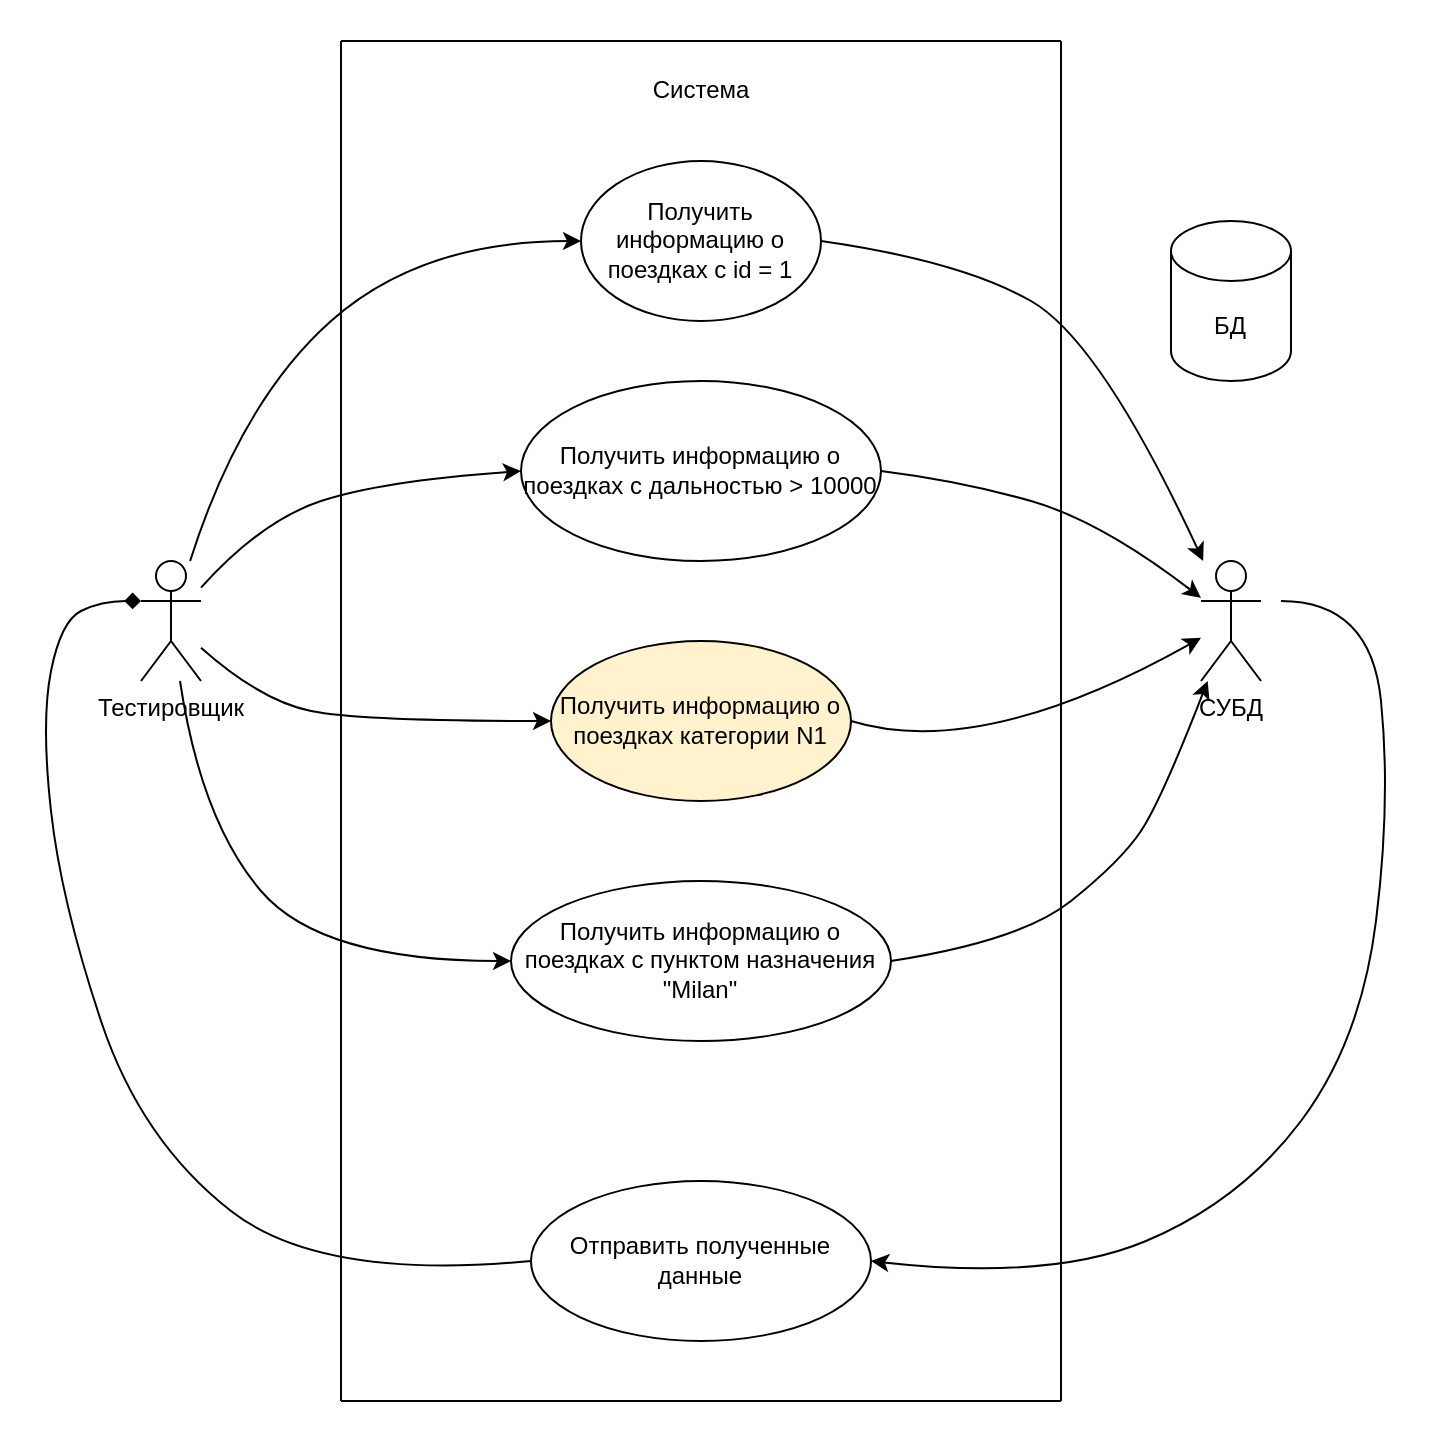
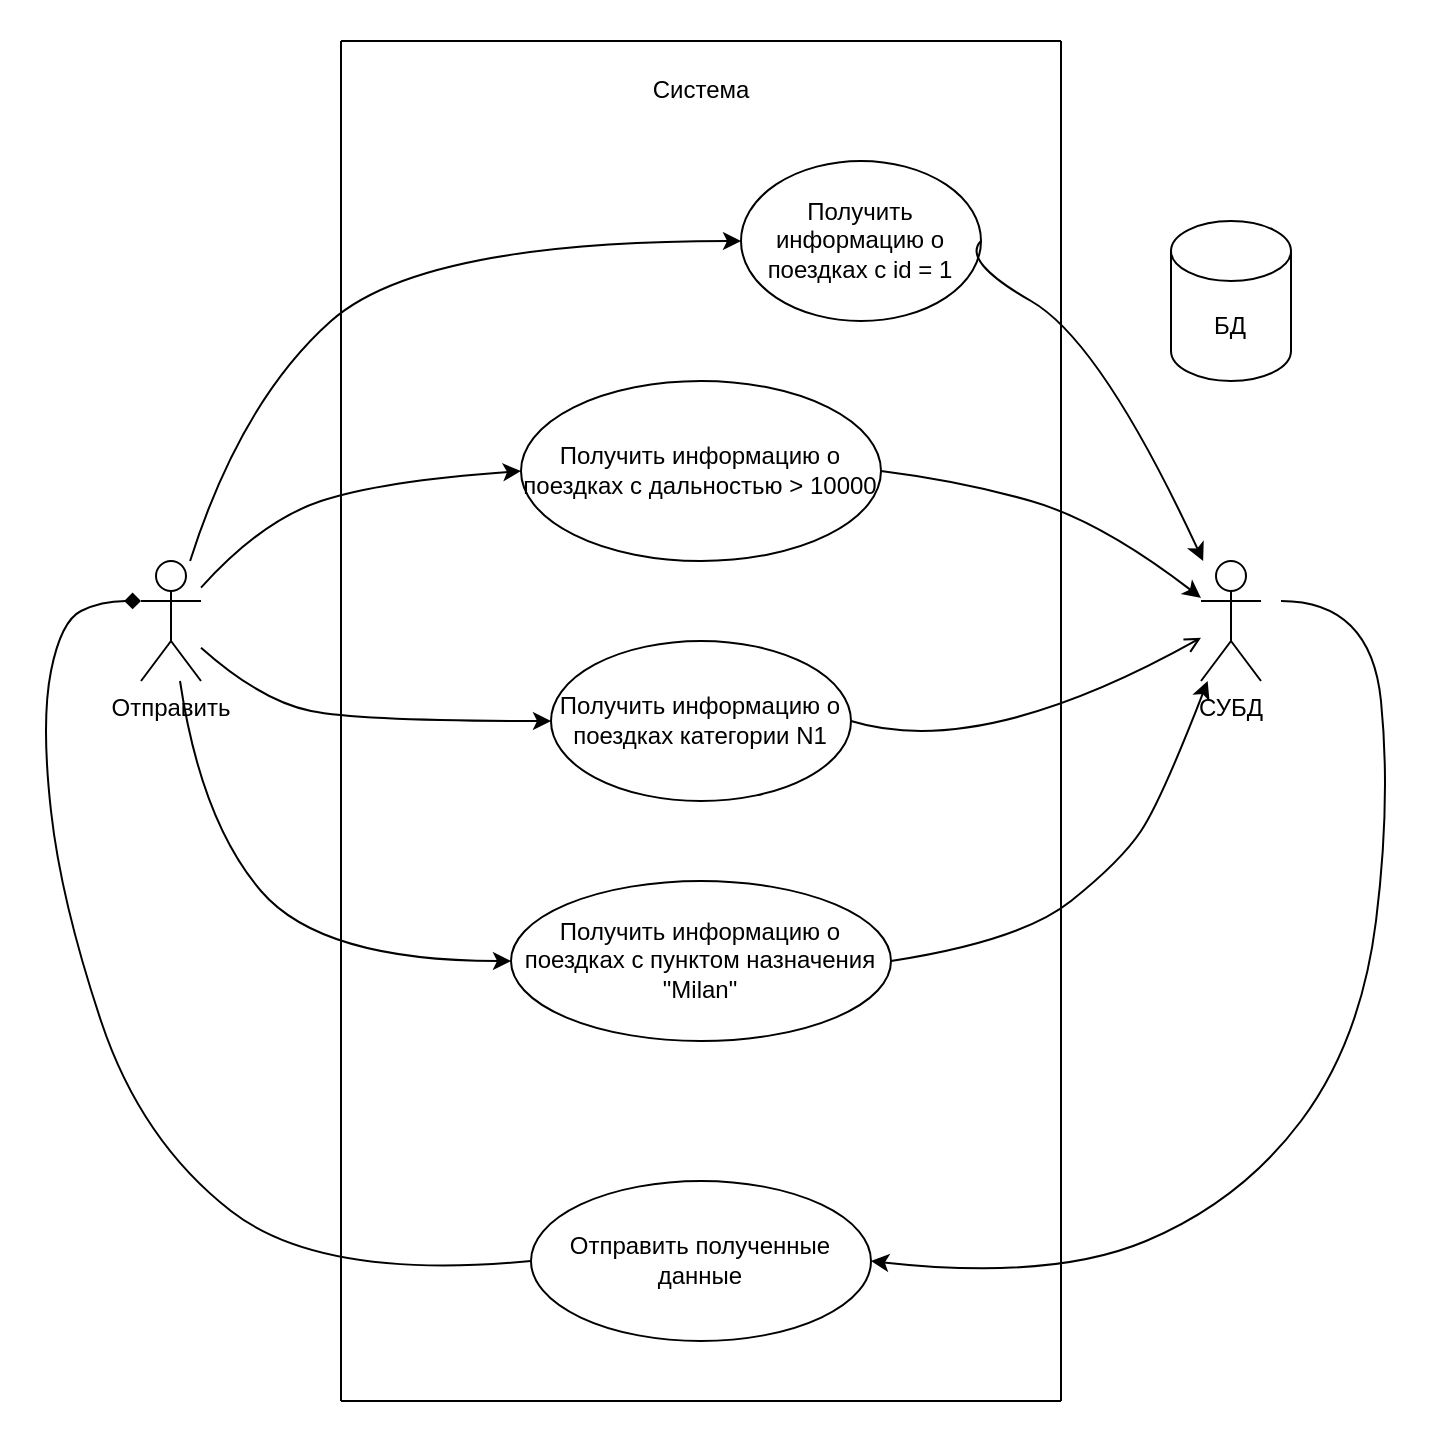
- <mxCell id="9" value="Получить информацию о поездках с id = 1" style="ellipse;whiteSpace=wrap;html=1;" vertex="1" parent="1"><mxGeometry x="290" y="80" width="120" height="80" as="geometry" /></mxCell>
+ <mxCell id="9" value="Получить информацию о поездках с id = 1" style="ellipse;whiteSpace=wrap;html=1;" vertex="1" parent="1"><mxGeometry x="370" y="80" width="120" height="80" as="geometry" /></mxCell>
- <mxCell id="19" value="" style="curved=1;endArrow=classic;html=1;rounded=0;exitX=1;exitY=0.5;exitDx=0;exitDy=0;" edge="1" parent="1" source="11" target="16"><mxGeometry width="50" height="50" relative="1" as="geometry"><mxPoint x="480" y="390" as="sourcePoint" /><mxPoint x="530" y="340" as="targetPoint" /><Array as="points"><mxPoint x="490" y="380" /></Array></mxGeometry></mxCell>
+ <mxCell id="19" value="" style="curved=1;endArrow=open;html=1;rounded=0;exitX=1;exitY=0.5;exitDx=0;exitDy=0;" edge="1" parent="1" source="11" target="16"><mxGeometry width="50" height="50" relative="1" as="geometry"><mxPoint x="480" y="390" as="sourcePoint" /><mxPoint x="530" y="340" as="targetPoint" /><Array as="points"><mxPoint x="490" y="380" /></Array></mxGeometry></mxCell>
- <mxCell id="2" value="Тестировщик" style="shape=umlActor;verticalLabelPosition=bottom;verticalAlign=top;html=1;outlineConnect=0;" vertex="1" parent="1"><mxGeometry x="70" y="280" width="30" height="60" as="geometry" /></mxCell>
+ <mxCell id="2" value="Отправить" style="shape=umlActor;verticalLabelPosition=bottom;verticalAlign=top;html=1;outlineConnect=0;" vertex="1" parent="1"><mxGeometry x="70" y="280" width="30" height="60" as="geometry" /></mxCell>
- <mxCell id="11" value="Получить информацию о поездках категории N1" style="ellipse;whiteSpace=wrap;html=1;fillColor=#fff2cc;" vertex="1" parent="1"><mxGeometry x="275" y="320" width="150" height="80" as="geometry" /></mxCell>
+ <mxCell id="11" value="Получить информацию о поездках категории N1" style="ellipse;whiteSpace=wrap;html=1;" vertex="1" parent="1"><mxGeometry x="275" y="320" width="150" height="80" as="geometry" /></mxCell>
